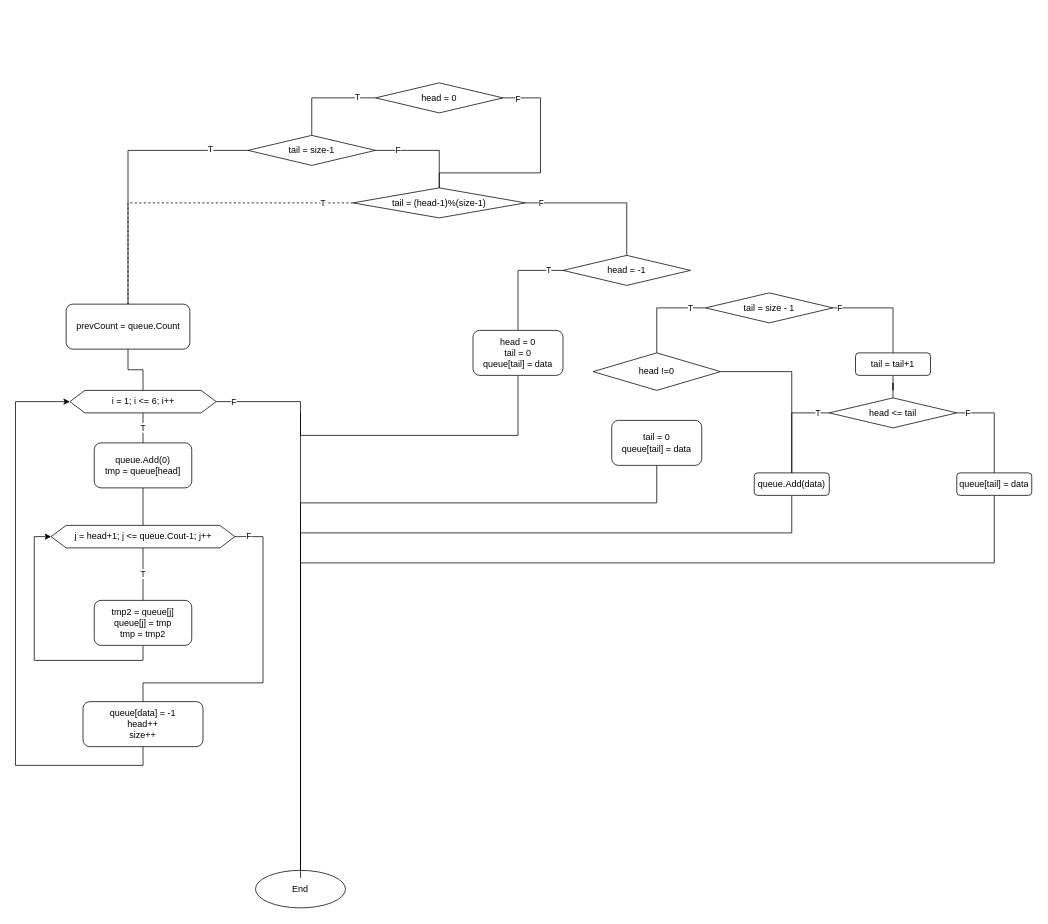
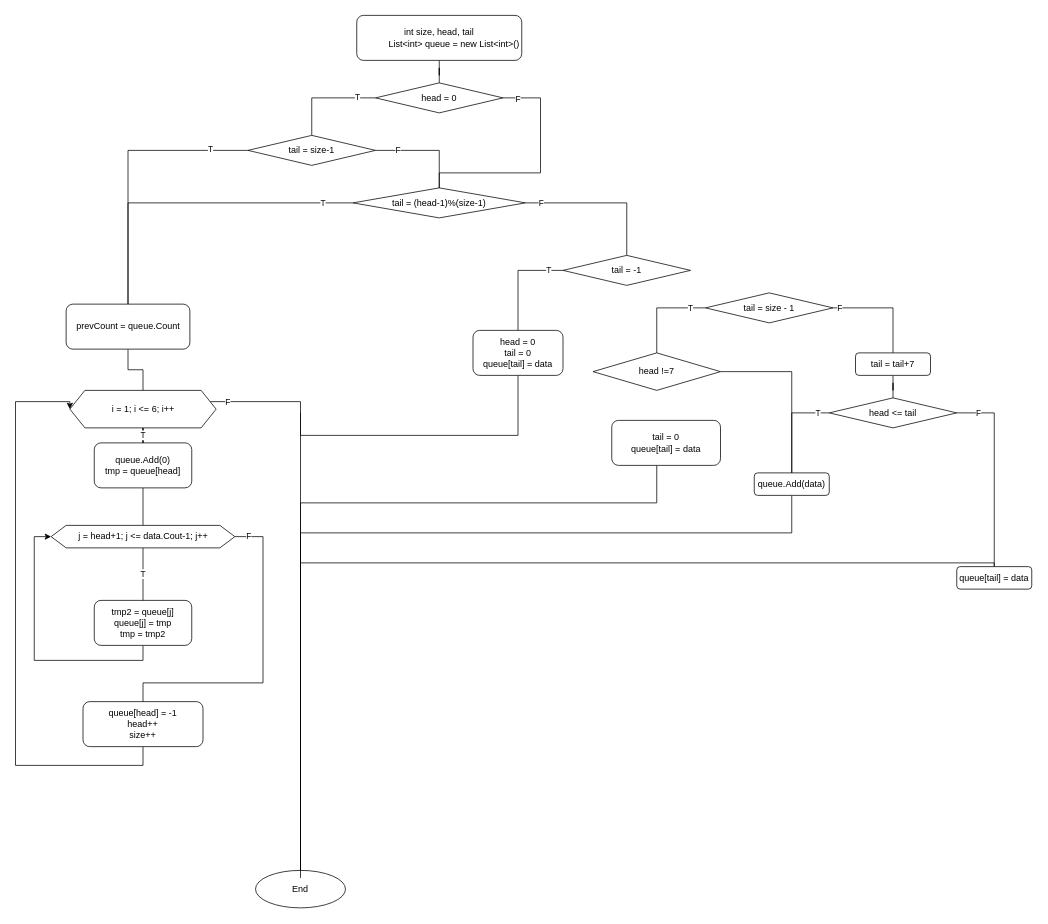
+ <mxCell id="55" value="&lt;div&gt;int size, head, tail&lt;/div&gt;&lt;div&gt;&amp;nbsp; &amp;nbsp; &amp;nbsp; &amp;nbsp; &amp;nbsp; &amp;nbsp; List&amp;lt;int&amp;gt; queue = new List&amp;lt;int&amp;gt;()&lt;/div&gt;" style="rounded=1;whiteSpace=wrap;html=1;" vertex="1" parent="1"><mxGeometry x="475" y="20" width="220" height="60" as="geometry" /></mxCell>
+ <mxCell id="54" value="" style="edgeStyle=orthogonalEdgeStyle;rounded=0;orthogonalLoop=1;jettySize=auto;html=1;endArrow=none;endFill=0;" edge="1" parent="1" source="55" target="23"><mxGeometry relative="1" as="geometry" /></mxCell>
- <mxCell id="28" style="edgeStyle=orthogonalEdgeStyle;rounded=0;orthogonalLoop=1;jettySize=auto;html=1;endArrow=none;endFill=0;dashed=1;" edge="1" parent="1" source="32" target="18"><mxGeometry relative="1" as="geometry" /></mxCell>
+ <mxCell id="28" style="edgeStyle=orthogonalEdgeStyle;rounded=0;orthogonalLoop=1;jettySize=auto;html=1;endArrow=none;endFill=0;" edge="1" parent="1" source="32" target="18"><mxGeometry relative="1" as="geometry" /></mxCell>
- <mxCell id="35" value="head = -1" style="rhombus;whiteSpace=wrap;html=1;" vertex="1" parent="1"><mxGeometry x="750" y="340" width="170" height="40" as="geometry" /></mxCell>
+ <mxCell id="35" value="tail = -1" style="rhombus;whiteSpace=wrap;html=1;" vertex="1" parent="1"><mxGeometry x="750" y="340" width="170" height="40" as="geometry" /></mxCell>
- <mxCell id="46" value="tail = tail+1" style="rounded=1;whiteSpace=wrap;html=1;" vertex="1" parent="1"><mxGeometry x="1140" y="470" width="100" height="30" as="geometry" /></mxCell>
+ <mxCell id="46" value="tail = tail+7" style="rounded=1;whiteSpace=wrap;html=1;" vertex="1" parent="1"><mxGeometry x="1140" y="470" width="100" height="30" as="geometry" /></mxCell>
- <mxCell id="42" value="head !=0" style="rhombus;whiteSpace=wrap;html=1;" vertex="1" parent="1"><mxGeometry x="790" y="470" width="170" height="50" as="geometry" /></mxCell>
+ <mxCell id="42" value="head !=7" style="rhombus;whiteSpace=wrap;html=1;" vertex="1" parent="1"><mxGeometry x="790" y="470" width="170" height="50" as="geometry" /></mxCell>
- <mxCell id="16" value="i = 1; i &amp;lt;= 6; i++" style="shape=hexagon;perimeter=hexagonPerimeter2;whiteSpace=wrap;html=1;fixedSize=1;" vertex="1" parent="1"><mxGeometry x="92.5" y="520" width="195" height="30" as="geometry" /></mxCell>
+ <mxCell id="16" value="i = 1; i &amp;lt;= 6; i++" style="shape=hexagon;perimeter=hexagonPerimeter2;whiteSpace=wrap;html=1;fixedSize=1;" vertex="1" parent="1"><mxGeometry x="92.5" y="520" width="195" height="50" as="geometry" /></mxCell>
- <mxCell id="44" value="tail = 0&lt;br&gt;queue[tail] = data" style="rounded=1;whiteSpace=wrap;html=1;" vertex="1" parent="1"><mxGeometry x="815" y="560" width="120" height="60" as="geometry" /></mxCell>
+ <mxCell id="44" value="tail = 0&lt;br&gt;queue[tail] = data" style="rounded=1;whiteSpace=wrap;html=1;" vertex="1" parent="1"><mxGeometry x="815" y="560" width="145" height="60" as="geometry" /></mxCell>
- <mxCell id="53" value="queue[tail] = data" style="rounded=1;whiteSpace=wrap;html=1;" vertex="1" parent="1"><mxGeometry x="1275" y="630" width="100" height="30" as="geometry" /></mxCell>
+ <mxCell id="53" value="queue[tail] = data" style="rounded=1;whiteSpace=wrap;html=1;" vertex="1" parent="1"><mxGeometry x="1275" y="755" width="100" height="30" as="geometry" /></mxCell>
- <mxCell id="17" value="j = head+1; j &amp;lt;= queue.Cout-1; j++" style="shape=hexagon;perimeter=hexagonPerimeter2;whiteSpace=wrap;html=1;fixedSize=1;" vertex="1" parent="1"><mxGeometry x="67.5" y="700" width="245" height="30" as="geometry" /></mxCell>
+ <mxCell id="17" value="j = head+1; j &amp;lt;= data.Cout-1; j++" style="shape=hexagon;perimeter=hexagonPerimeter2;whiteSpace=wrap;html=1;fixedSize=1;" vertex="1" parent="1"><mxGeometry x="67.5" y="700" width="245" height="30" as="geometry" /></mxCell>
- <mxCell id="4" value="queue[data] = -1&lt;br&gt;head++&lt;br&gt;size++" style="rounded=1;whiteSpace=wrap;html=1;" vertex="1" parent="1"><mxGeometry x="110" y="935" width="160" height="60" as="geometry" /></mxCell>
+ <mxCell id="4" value="queue[head] = -1&lt;br&gt;head++&lt;br&gt;size++" style="rounded=1;whiteSpace=wrap;html=1;" vertex="1" parent="1"><mxGeometry x="110" y="935" width="160" height="60" as="geometry" /></mxCell>
